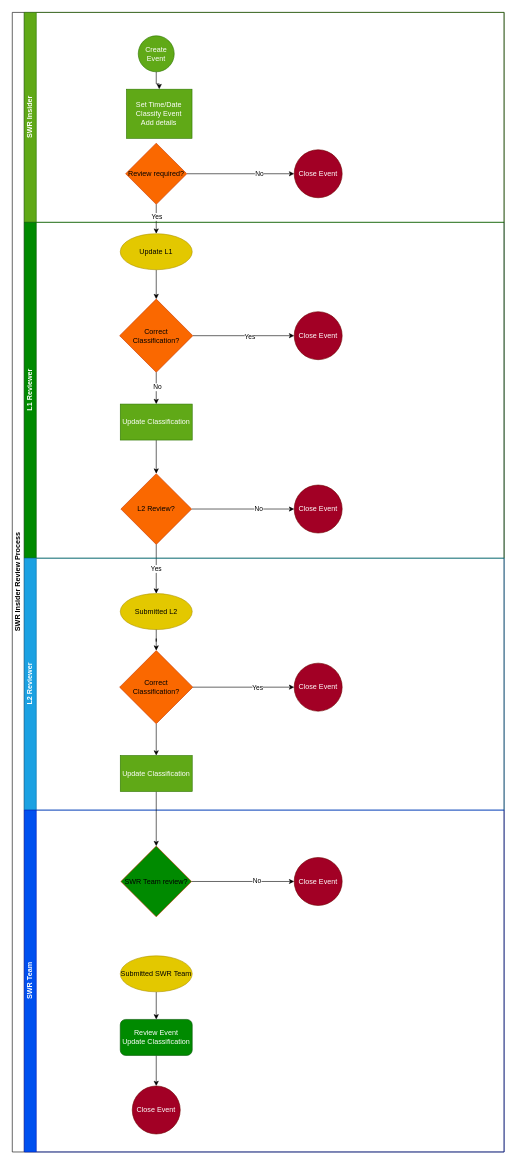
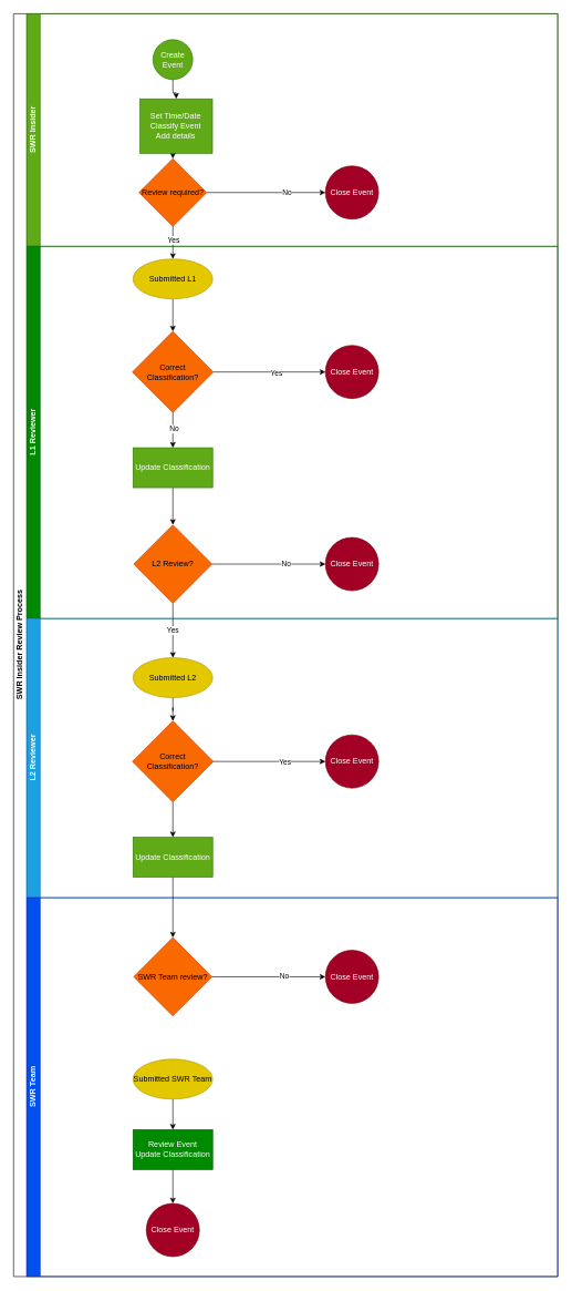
+ <mxCell id="4" style="edgeStyle=orthogonalEdgeStyle;rounded=0;orthogonalLoop=1;jettySize=auto;html=1;exitX=0.5;exitY=1;exitDx=0;exitDy=0;entryX=0.5;entryY=0;entryDx=0;entryDy=0;" edge="1" parent="3" source="5" target="10"><mxGeometry relative="1" as="geometry" /></mxCell>
- <mxCell id="13" value="Update L1" style="ellipse;whiteSpace=wrap;html=1;fontColor=#000000;rounded=0;fillColor=#e3c800;strokeColor=#B09500;" vertex="1" parent="3"><mxGeometry x="160" y="369" width="120" height="60" as="geometry" /></mxCell>
+ <mxCell id="13" value="Submitted L1" style="ellipse;whiteSpace=wrap;html=1;fontColor=#000000;rounded=0;fillColor=#e3c800;strokeColor=#B09500;" vertex="1" parent="3"><mxGeometry x="160" y="369" width="120" height="60" as="geometry" /></mxCell>
- <mxCell id="34" value="SWR Team review?" style="rhombus;whiteSpace=wrap;html=1;fontColor=#000000;rounded=0;fillColor=#008a00;strokeColor=#C73500;" vertex="1" parent="29"><mxGeometry x="161" y="60" width="118" height="118" as="geometry" /></mxCell>
+ <mxCell id="34" value="SWR Team review?" style="rhombus;whiteSpace=wrap;html=1;fontColor=#000000;rounded=0;fillColor=#fa6800;strokeColor=#C73500;" vertex="1" parent="29"><mxGeometry x="161" y="60" width="118" height="118" as="geometry" /></mxCell>
- <mxCell id="39" value="Review Event&lt;br&gt;Update Classification" style="whiteSpace=wrap;html=1;fontColor=#ffffff;fillColor=#008a00;strokeColor=#005700;rounded=1;" vertex="1" parent="29"><mxGeometry x="160" y="349" width="120" height="60" as="geometry" /></mxCell>
+ <mxCell id="39" value="Review Event&lt;br&gt;Update Classification" style="whiteSpace=wrap;html=1;fontColor=#ffffff;rounded=0;fillColor=#008a00;strokeColor=#005700;" vertex="1" parent="29"><mxGeometry x="160" y="349" width="120" height="60" as="geometry" /></mxCell>
